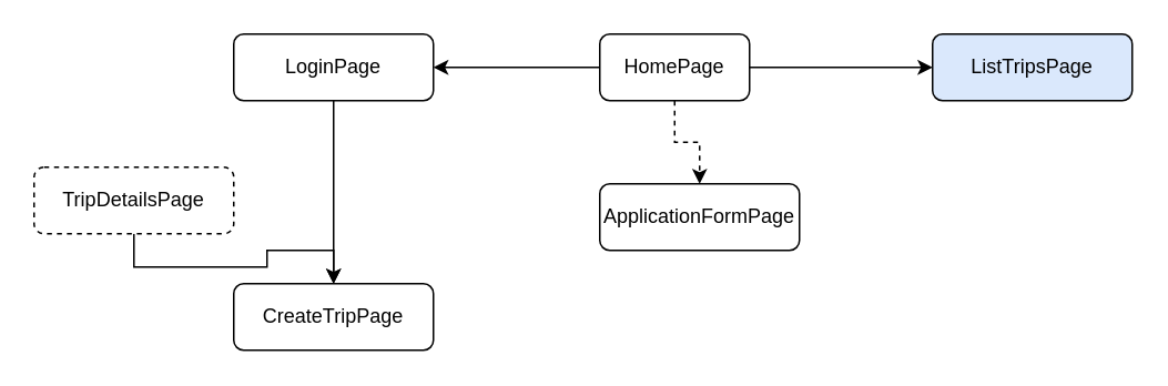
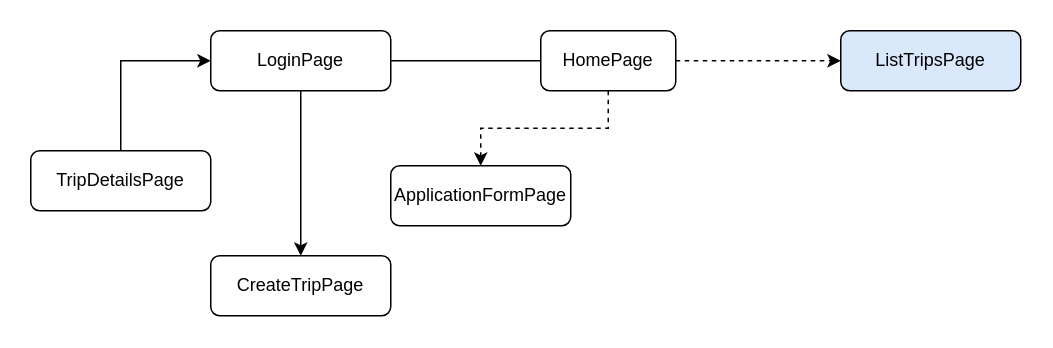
- <mxCell id="3" style="edgeStyle=orthogonalEdgeStyle;rounded=0;orthogonalLoop=1;jettySize=auto;html=1;" parent="1" source="5" target="12" edge="1"><mxGeometry relative="1" as="geometry" /></mxCell>
+ <mxCell id="3" style="edgeStyle=orthogonalEdgeStyle;rounded=0;orthogonalLoop=1;jettySize=auto;html=1;endArrow=none;" parent="1" source="5" target="12" edge="1"><mxGeometry relative="1" as="geometry" /></mxCell>
- <mxCell id="4" style="edgeStyle=orthogonalEdgeStyle;rounded=0;orthogonalLoop=1;jettySize=auto;html=1;entryX=0;entryY=0.5;entryDx=0;entryDy=0;" parent="1" source="5" target="8" edge="1"><mxGeometry relative="1" as="geometry" /></mxCell>
+ <mxCell id="4" style="edgeStyle=orthogonalEdgeStyle;rounded=0;orthogonalLoop=1;jettySize=auto;html=1;entryX=0;entryY=0.5;entryDx=0;entryDy=0;dashed=1;" parent="1" source="5" target="8" edge="1"><mxGeometry relative="1" as="geometry" /></mxCell>
- <mxCell id="10" value="TripDetailsPage" style="rounded=1;whiteSpace=wrap;html=1;dashed=1;" parent="1" vertex="1"><mxGeometry x="20" y="100" width="120" height="40" as="geometry" /></mxCell>
+ <mxCell id="10" value="TripDetailsPage" style="rounded=1;whiteSpace=wrap;html=1;" parent="1" vertex="1"><mxGeometry x="20" y="100" width="120" height="40" as="geometry" /></mxCell>
- <mxCell id="6" value="ApplicationFormPage" style="rounded=1;whiteSpace=wrap;html=1;fontSize=12;glass=0;strokeWidth=1;shadow=0;" parent="1" vertex="1"><mxGeometry x="360" y="110" width="120" height="40" as="geometry" /></mxCell>
+ <mxCell id="6" value="ApplicationFormPage" style="rounded=1;whiteSpace=wrap;html=1;fontSize=12;glass=0;strokeWidth=1;shadow=0;" parent="1" vertex="1"><mxGeometry x="260" y="110" width="120" height="40" as="geometry" /></mxCell>
- <mxCell id="9" style="edgeStyle=orthogonalEdgeStyle;rounded=0;orthogonalLoop=1;jettySize=auto;html=1;" edge="1" parent="1" source="10" target="7"><mxGeometry relative="1" as="geometry" /></mxCell>
+ <mxCell id="9" style="edgeStyle=orthogonalEdgeStyle;rounded=0;orthogonalLoop=1;jettySize=auto;html=1;entryX=0;entryY=0.5;entryDx=0;entryDy=0;" edge="1" parent="1" source="10" target="12"><mxGeometry relative="1" as="geometry" /></mxCell>
